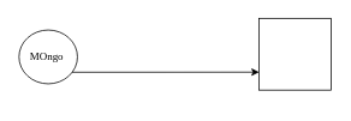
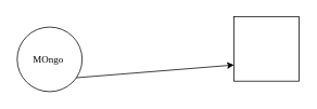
- <mxCell id="2" value="MOngo&amp;nbsp;" style="ellipse;whiteSpace=wrap;html=1;aspect=fixed;hachureGap=4;fontFamily=Architects Daughter;fontSource=https%3A%2F%2Ffonts.googleapis.com%2Fcss%3Ffamily%3DArchitects%2BDaughter;" vertex="1" parent="1"><mxGeometry x="20" y="33" width="65" height="60" as="geometry" /></mxCell>
+ <mxCell id="2" value="MOngo&amp;nbsp;" style="ellipse;whiteSpace=wrap;html=1;aspect=fixed;hachureGap=4;fontFamily=Architects Daughter;fontSource=https%3A%2F%2Ffonts.googleapis.com%2Fcss%3Ffamily%3DArchitects%2BDaughter;" vertex="1" parent="1"><mxGeometry x="20" y="33" width="80" height="80" as="geometry" /></mxCell>
